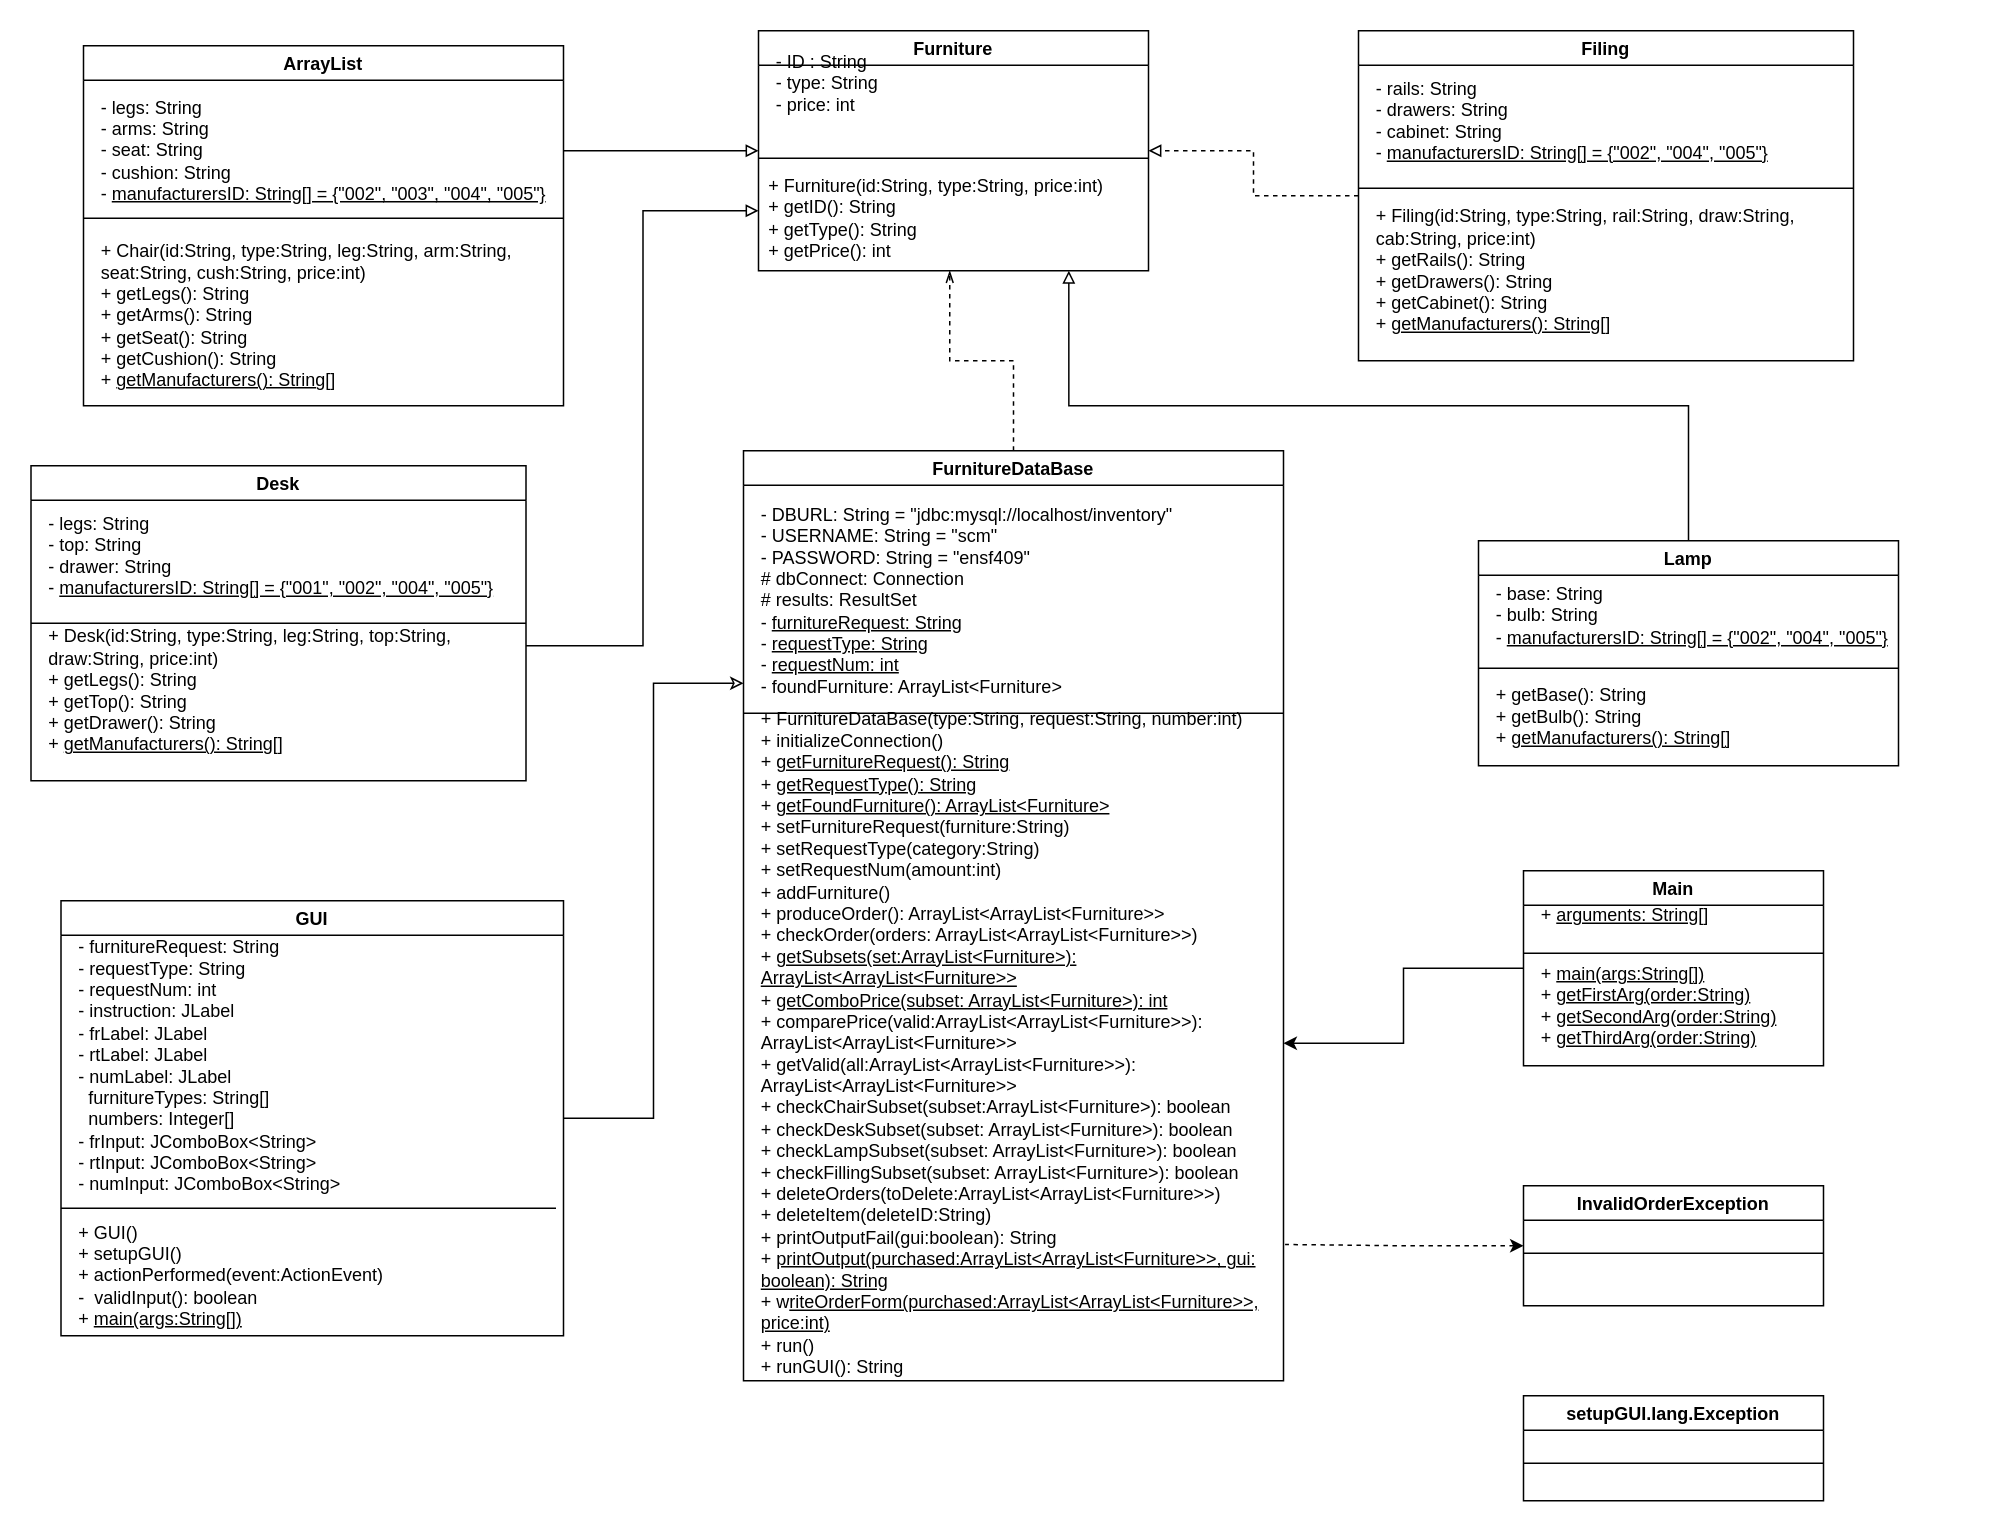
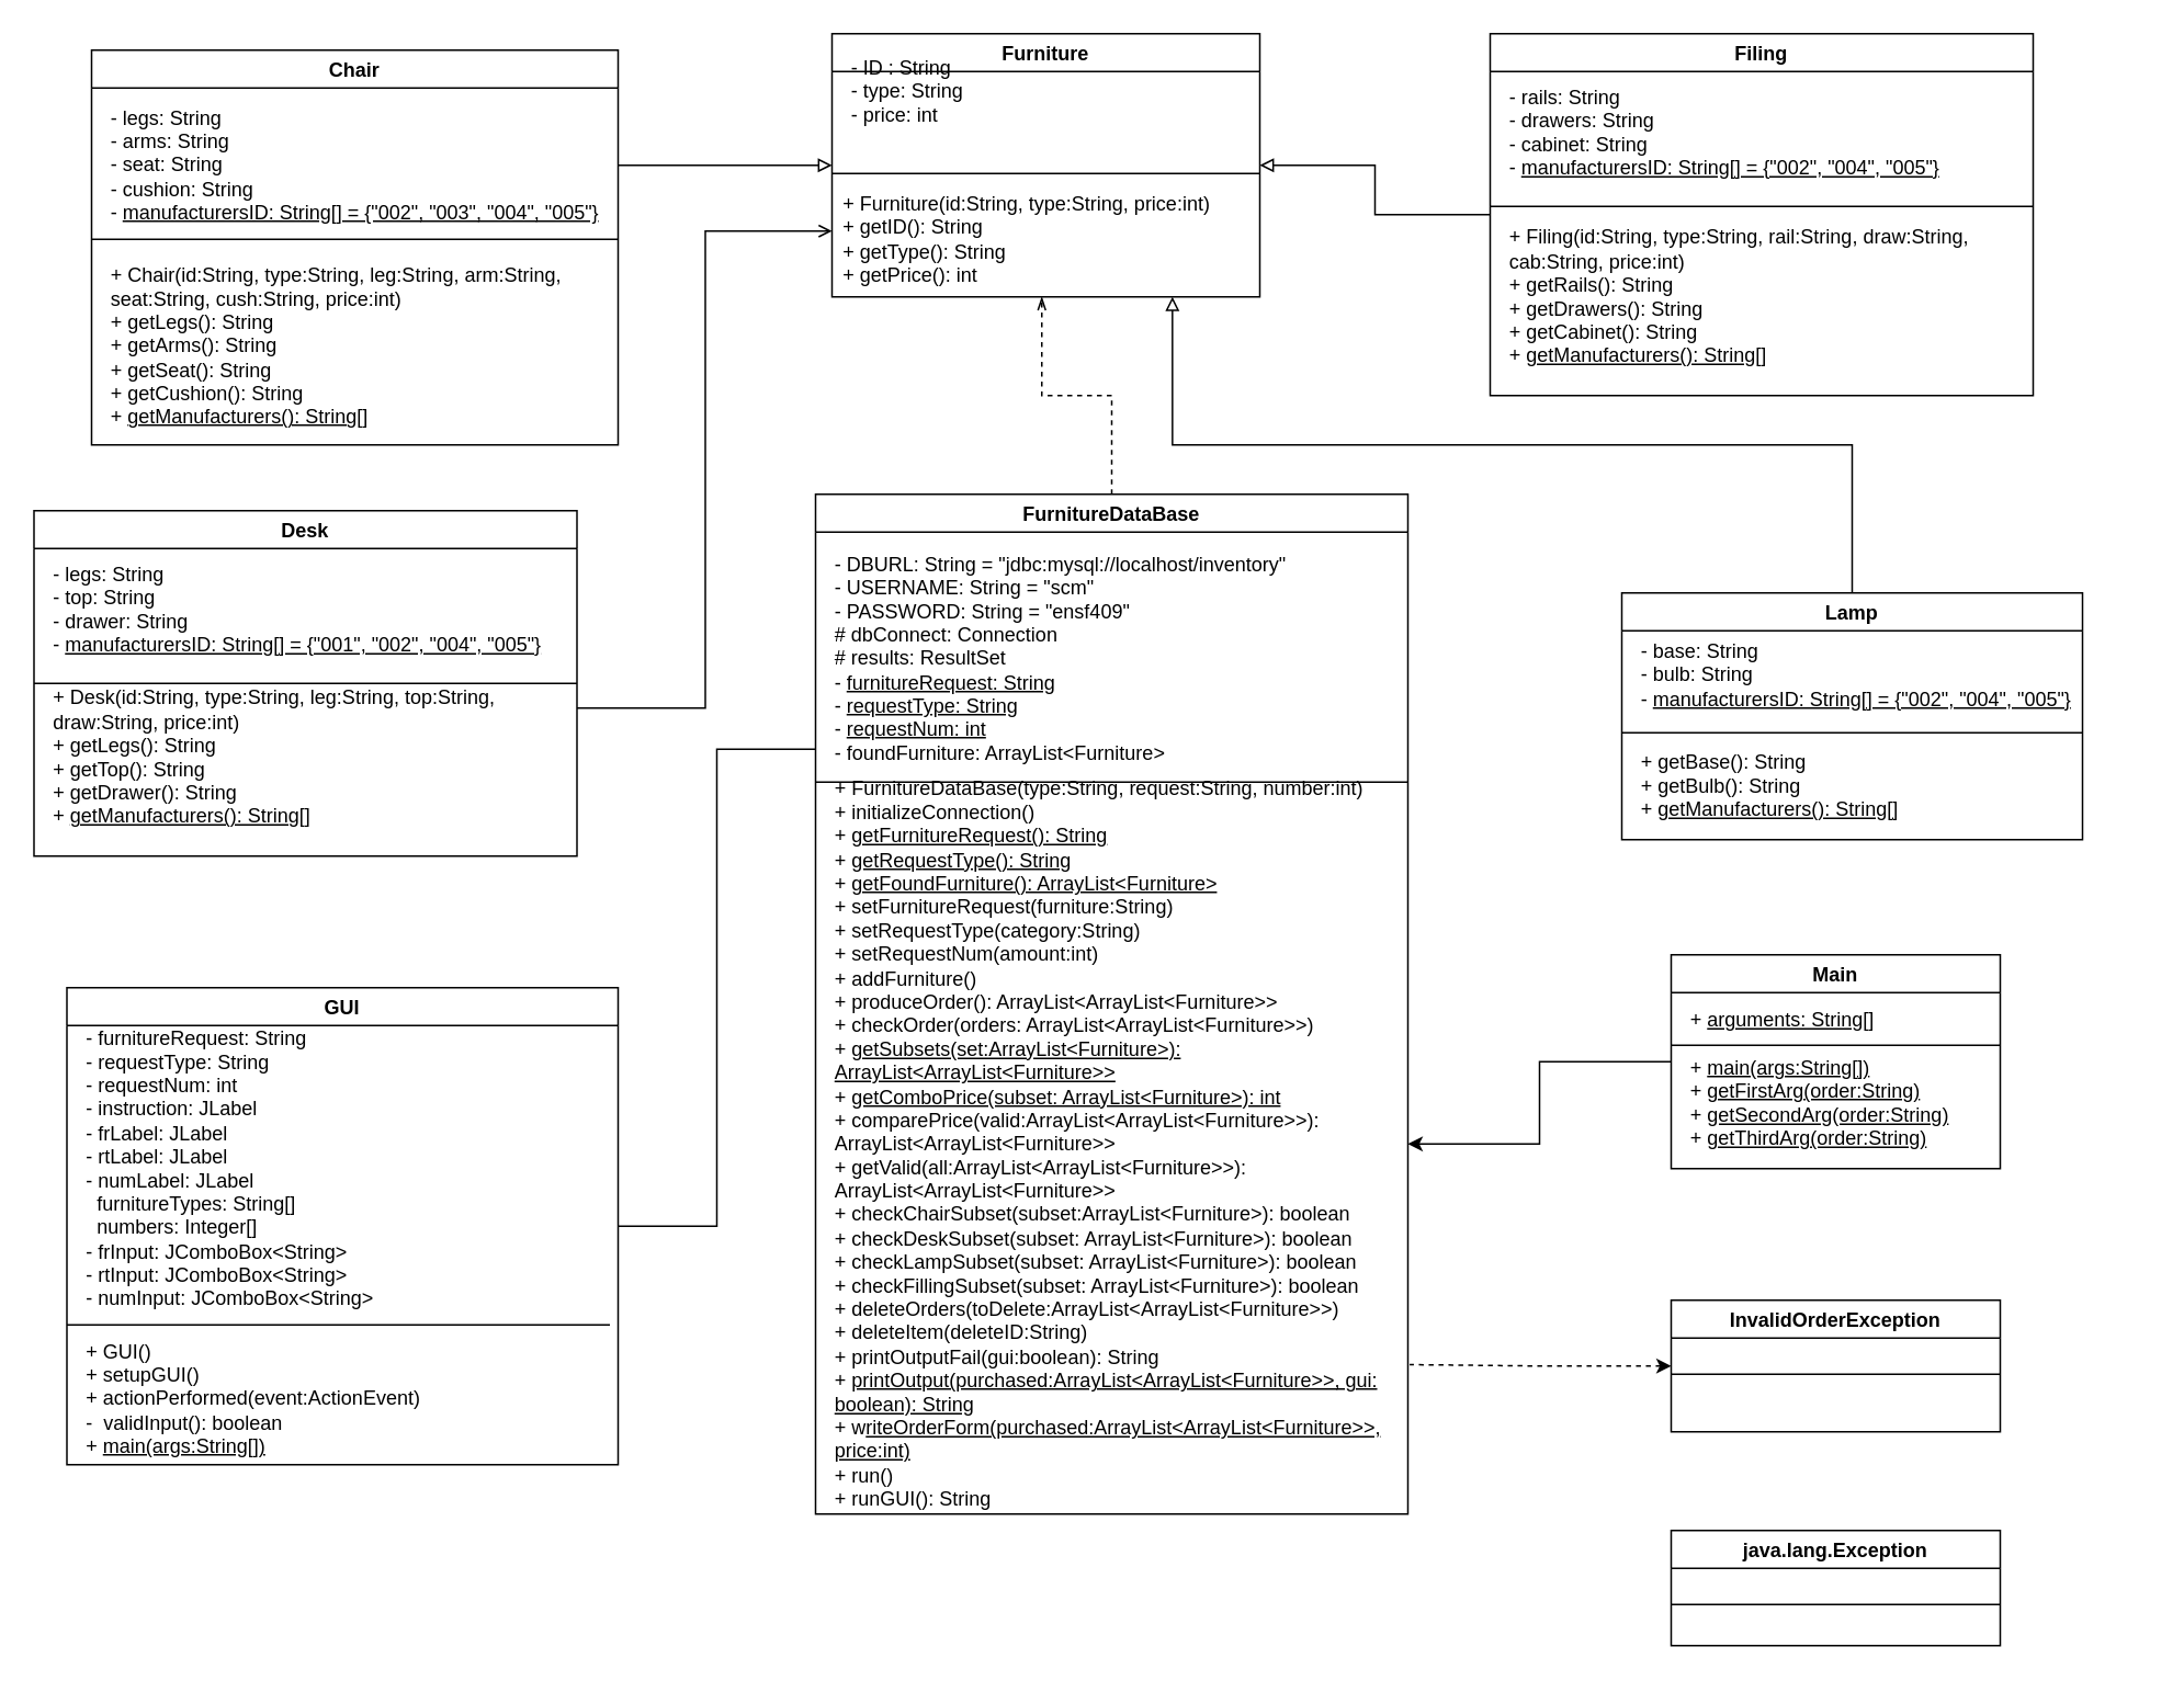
- <mxCell id="7" value="ArrayList" style="swimlane;" parent="1" vertex="1"><mxGeometry x="55" y="30" width="320" height="240" as="geometry" /></mxCell>
+ <mxCell id="7" value="Chair" style="swimlane;" parent="1" vertex="1"><mxGeometry x="55" y="30" width="320" height="240" as="geometry" /></mxCell>
- <mxCell id="16" style="edgeStyle=orthogonalEdgeStyle;rounded=0;sketch=0;jumpSize=1;orthogonalLoop=1;jettySize=auto;html=1;entryX=1;entryY=0.5;entryDx=0;entryDy=0;shadow=0;endArrow=block;endFill=0;strokeColor=#000000;dashed=1;" parent="1" source="17" target="3" edge="1"><mxGeometry relative="1" as="geometry" /></mxCell>
+ <mxCell id="16" style="edgeStyle=orthogonalEdgeStyle;rounded=0;sketch=0;jumpSize=1;orthogonalLoop=1;jettySize=auto;html=1;entryX=1;entryY=0.5;entryDx=0;entryDy=0;shadow=0;endArrow=block;endFill=0;strokeColor=#000000;" parent="1" source="17" target="3" edge="1"><mxGeometry relative="1" as="geometry" /></mxCell>
- <mxCell id="11" style="edgeStyle=orthogonalEdgeStyle;rounded=0;sketch=0;jumpSize=1;orthogonalLoop=1;jettySize=auto;html=1;entryX=0;entryY=0.75;entryDx=0;entryDy=0;shadow=0;endArrow=block;endFill=0;strokeColor=#000000;" parent="1" source="12" target="3" edge="1"><mxGeometry relative="1" as="geometry"><Array as="points"><mxPoint x="428" y="430" /><mxPoint x="428" y="140" /></Array></mxGeometry></mxCell>
+ <mxCell id="11" style="edgeStyle=orthogonalEdgeStyle;rounded=0;sketch=0;jumpSize=1;orthogonalLoop=1;jettySize=auto;html=1;entryX=0;entryY=0.75;entryDx=0;entryDy=0;shadow=0;endArrow=open;endFill=0;strokeColor=#000000;" parent="1" source="12" target="3" edge="1"><mxGeometry relative="1" as="geometry"><Array as="points"><mxPoint x="428" y="430" /><mxPoint x="428" y="140" /></Array></mxGeometry></mxCell>
- <mxCell id="36" style="edgeStyle=orthogonalEdgeStyle;rounded=0;orthogonalLoop=1;jettySize=auto;html=1;entryX=0;entryY=0.25;entryDx=0;entryDy=0;startArrow=none;startFill=0;endArrow=classic;endFill=0;" edge="1" parent="1" source="37" target="22"><mxGeometry relative="1" as="geometry" /></mxCell>
+ <mxCell id="36" style="edgeStyle=orthogonalEdgeStyle;rounded=0;orthogonalLoop=1;jettySize=auto;html=1;entryX=0;entryY=0.25;entryDx=0;entryDy=0;startArrow=none;startFill=0;endArrow=none;endFill=0;" edge="1" parent="1" source="37" target="22"><mxGeometry relative="1" as="geometry" /></mxCell>
- <mxCell id="35" value="+ &lt;u&gt;arguments: String[]&lt;/u&gt;" style="text;html=1;strokeColor=none;fillColor=none;align=left;verticalAlign=middle;whiteSpace=wrap;rounded=0;" parent="32" vertex="1"><mxGeometry x="10" y="20" width="170" height="20" as="geometry" /></mxCell>
+ <mxCell id="35" value="+ &lt;u&gt;arguments: String[]&lt;/u&gt;" style="text;html=1;strokeColor=none;fillColor=none;align=left;verticalAlign=middle;whiteSpace=wrap;rounded=0;" parent="32" vertex="1"><mxGeometry x="10" y="30" width="170" height="20" as="geometry" /></mxCell>
- <mxCell id="44" value="setupGUI.lang.Exception" style="swimlane;" vertex="1" parent="1"><mxGeometry x="1015" y="930" width="200" height="70" as="geometry" /></mxCell>
+ <mxCell id="44" value="java.lang.Exception" style="swimlane;" vertex="1" parent="1"><mxGeometry x="1015" y="930" width="200" height="70" as="geometry" /></mxCell>
